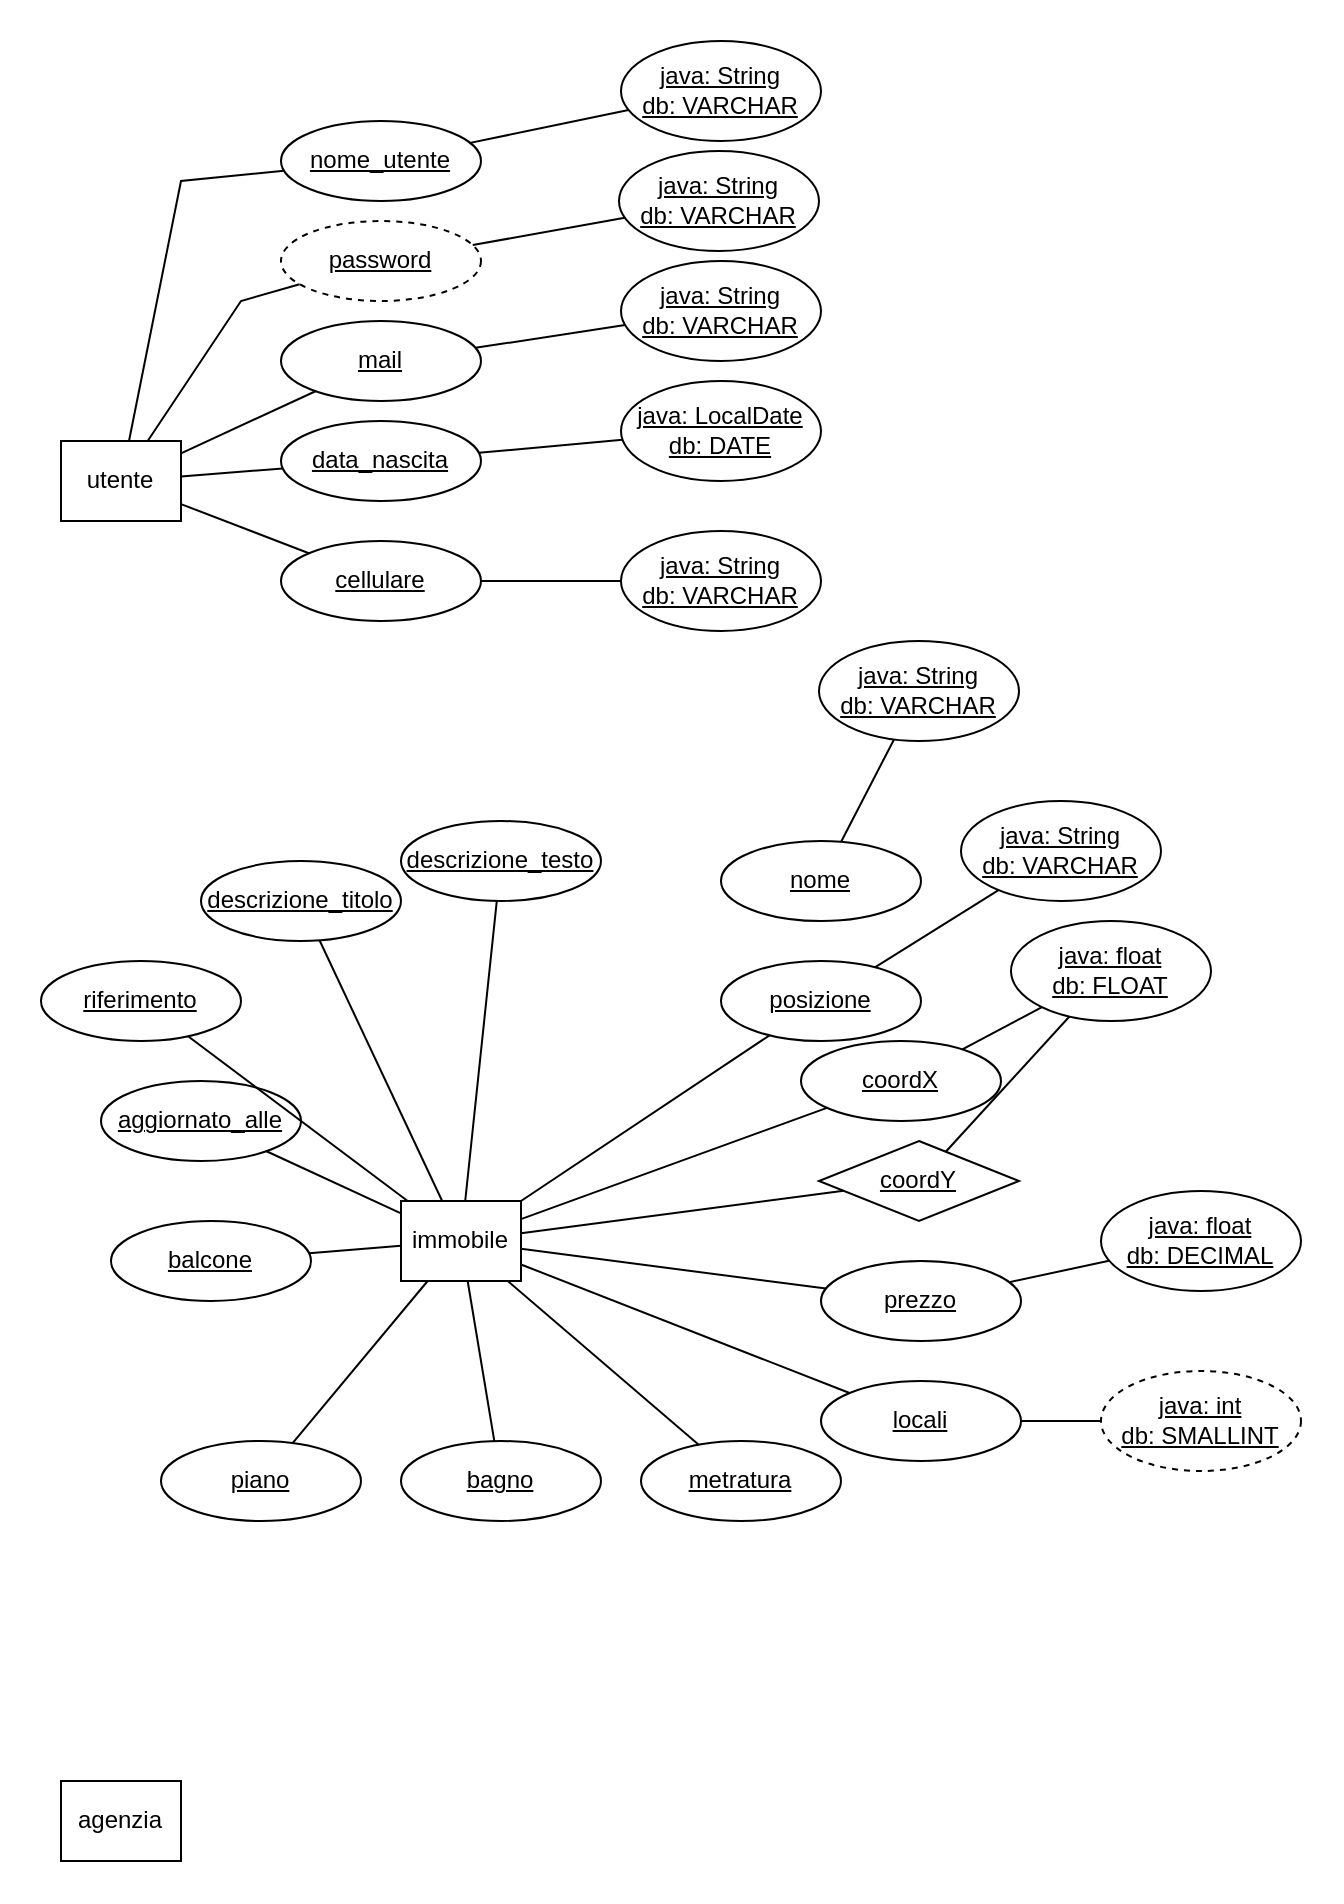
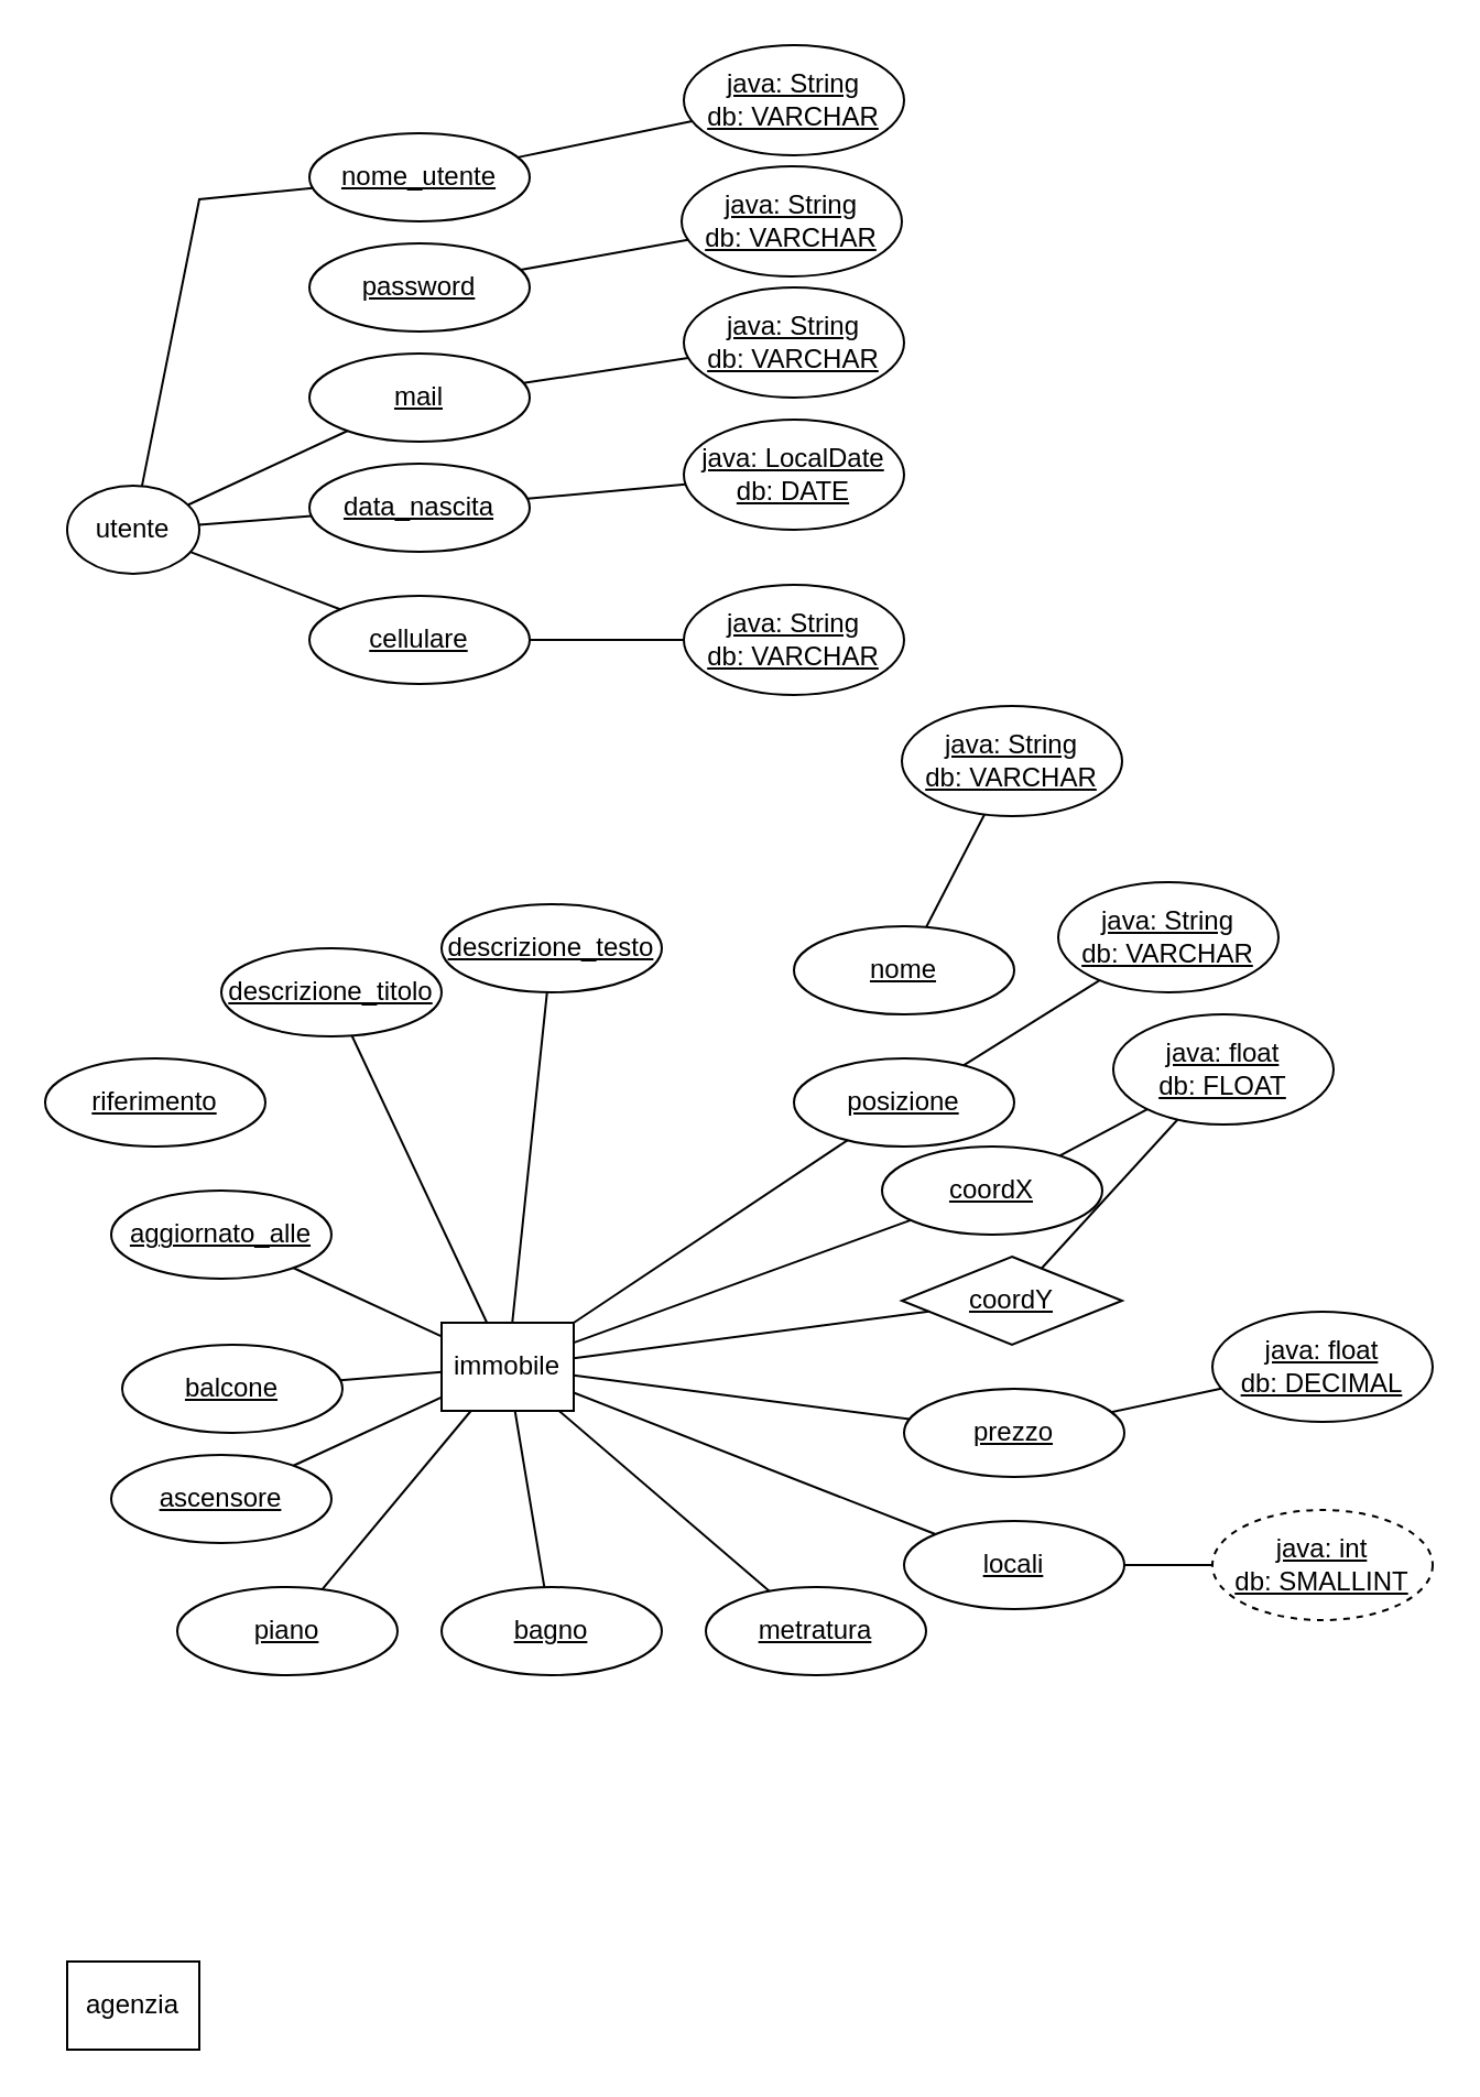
- <mxCell id="8" value="password" style="ellipse;whiteSpace=wrap;html=1;align=center;fontStyle=4;dashed=1;" vertex="1" parent="1"><mxGeometry x="140" y="110" width="100" height="40" as="geometry" /></mxCell>
+ <mxCell id="8" value="password" style="ellipse;whiteSpace=wrap;html=1;align=center;fontStyle=4;" vertex="1" parent="1"><mxGeometry x="140" y="110" width="100" height="40" as="geometry" /></mxCell>
- <mxCell id="10" value="" style="endArrow=none;html=1;rounded=0;" edge="1" parent="1" source="2" target="8"><mxGeometry relative="1" as="geometry"><mxPoint x="120" y="420" as="sourcePoint" /><mxPoint x="280" y="420" as="targetPoint" /><Array as="points"><mxPoint x="120" y="150" /></Array></mxGeometry></mxCell>
- <mxCell id="2" value="utente" style="whiteSpace=wrap;html=1;align=center;" vertex="1" parent="1"><mxGeometry x="30" y="220" width="60" height="40" as="geometry" /></mxCell>
+ <mxCell id="2" value="utente" style="ellipse;whiteSpace=wrap;html=1;align=center;" vertex="1" parent="1"><mxGeometry x="30" y="220" width="60" height="40" as="geometry" /></mxCell>
- <mxCell id="35" value="" style="endArrow=none;html=1;rounded=0;" edge="1" parent="1" source="3" target="34"><mxGeometry relative="1" as="geometry"><mxPoint x="217.25" y="560.89" as="sourcePoint" /><mxPoint x="150.25" y="529.89" as="targetPoint" /></mxGeometry></mxCell>
+ <mxCell id="30" value="" style="endArrow=none;html=1;rounded=0;" edge="1" parent="1" source="3" target="25"><mxGeometry relative="1" as="geometry"><mxPoint x="190" y="669.8" as="sourcePoint" /><mxPoint x="250" y="669.8" as="targetPoint" /></mxGeometry></mxCell>
+ <mxCell id="25" value="ascensore" style="ellipse;whiteSpace=wrap;html=1;align=center;fontStyle=4;" vertex="1" parent="1"><mxGeometry x="50" y="660" width="100" height="40" as="geometry" /></mxCell>
